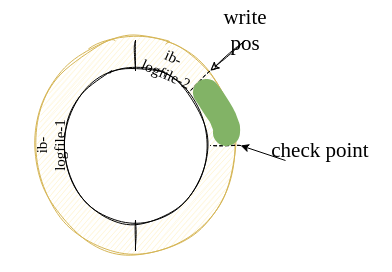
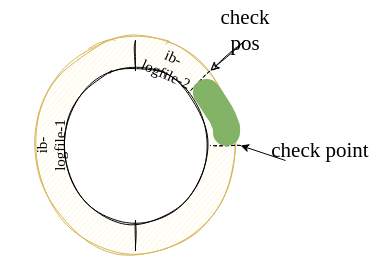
- <mxCell id="11" value="write pos" style="text;html=1;strokeColor=none;fillColor=none;align=center;verticalAlign=middle;whiteSpace=wrap;rounded=0;fontFamily=Ma Shan Zheng;fontSource=https%3A%2F%2Ffonts.googleapis.com%2Fcss%3Ffamily%3DMa%2BShan%2BZheng;fontSize=21;sketch=1;" vertex="1" parent="1"><mxGeometry x="210" y="20" width="70" height="20" as="geometry" /></mxCell>
+ <mxCell id="11" value="check pos" style="text;html=1;strokeColor=none;fillColor=none;align=center;verticalAlign=middle;whiteSpace=wrap;rounded=0;fontFamily=Ma Shan Zheng;fontSource=https%3A%2F%2Ffonts.googleapis.com%2Fcss%3Ffamily%3DMa%2BShan%2BZheng;fontSize=21;sketch=1;" vertex="1" parent="1"><mxGeometry x="210" y="20" width="70" height="20" as="geometry" /></mxCell>
